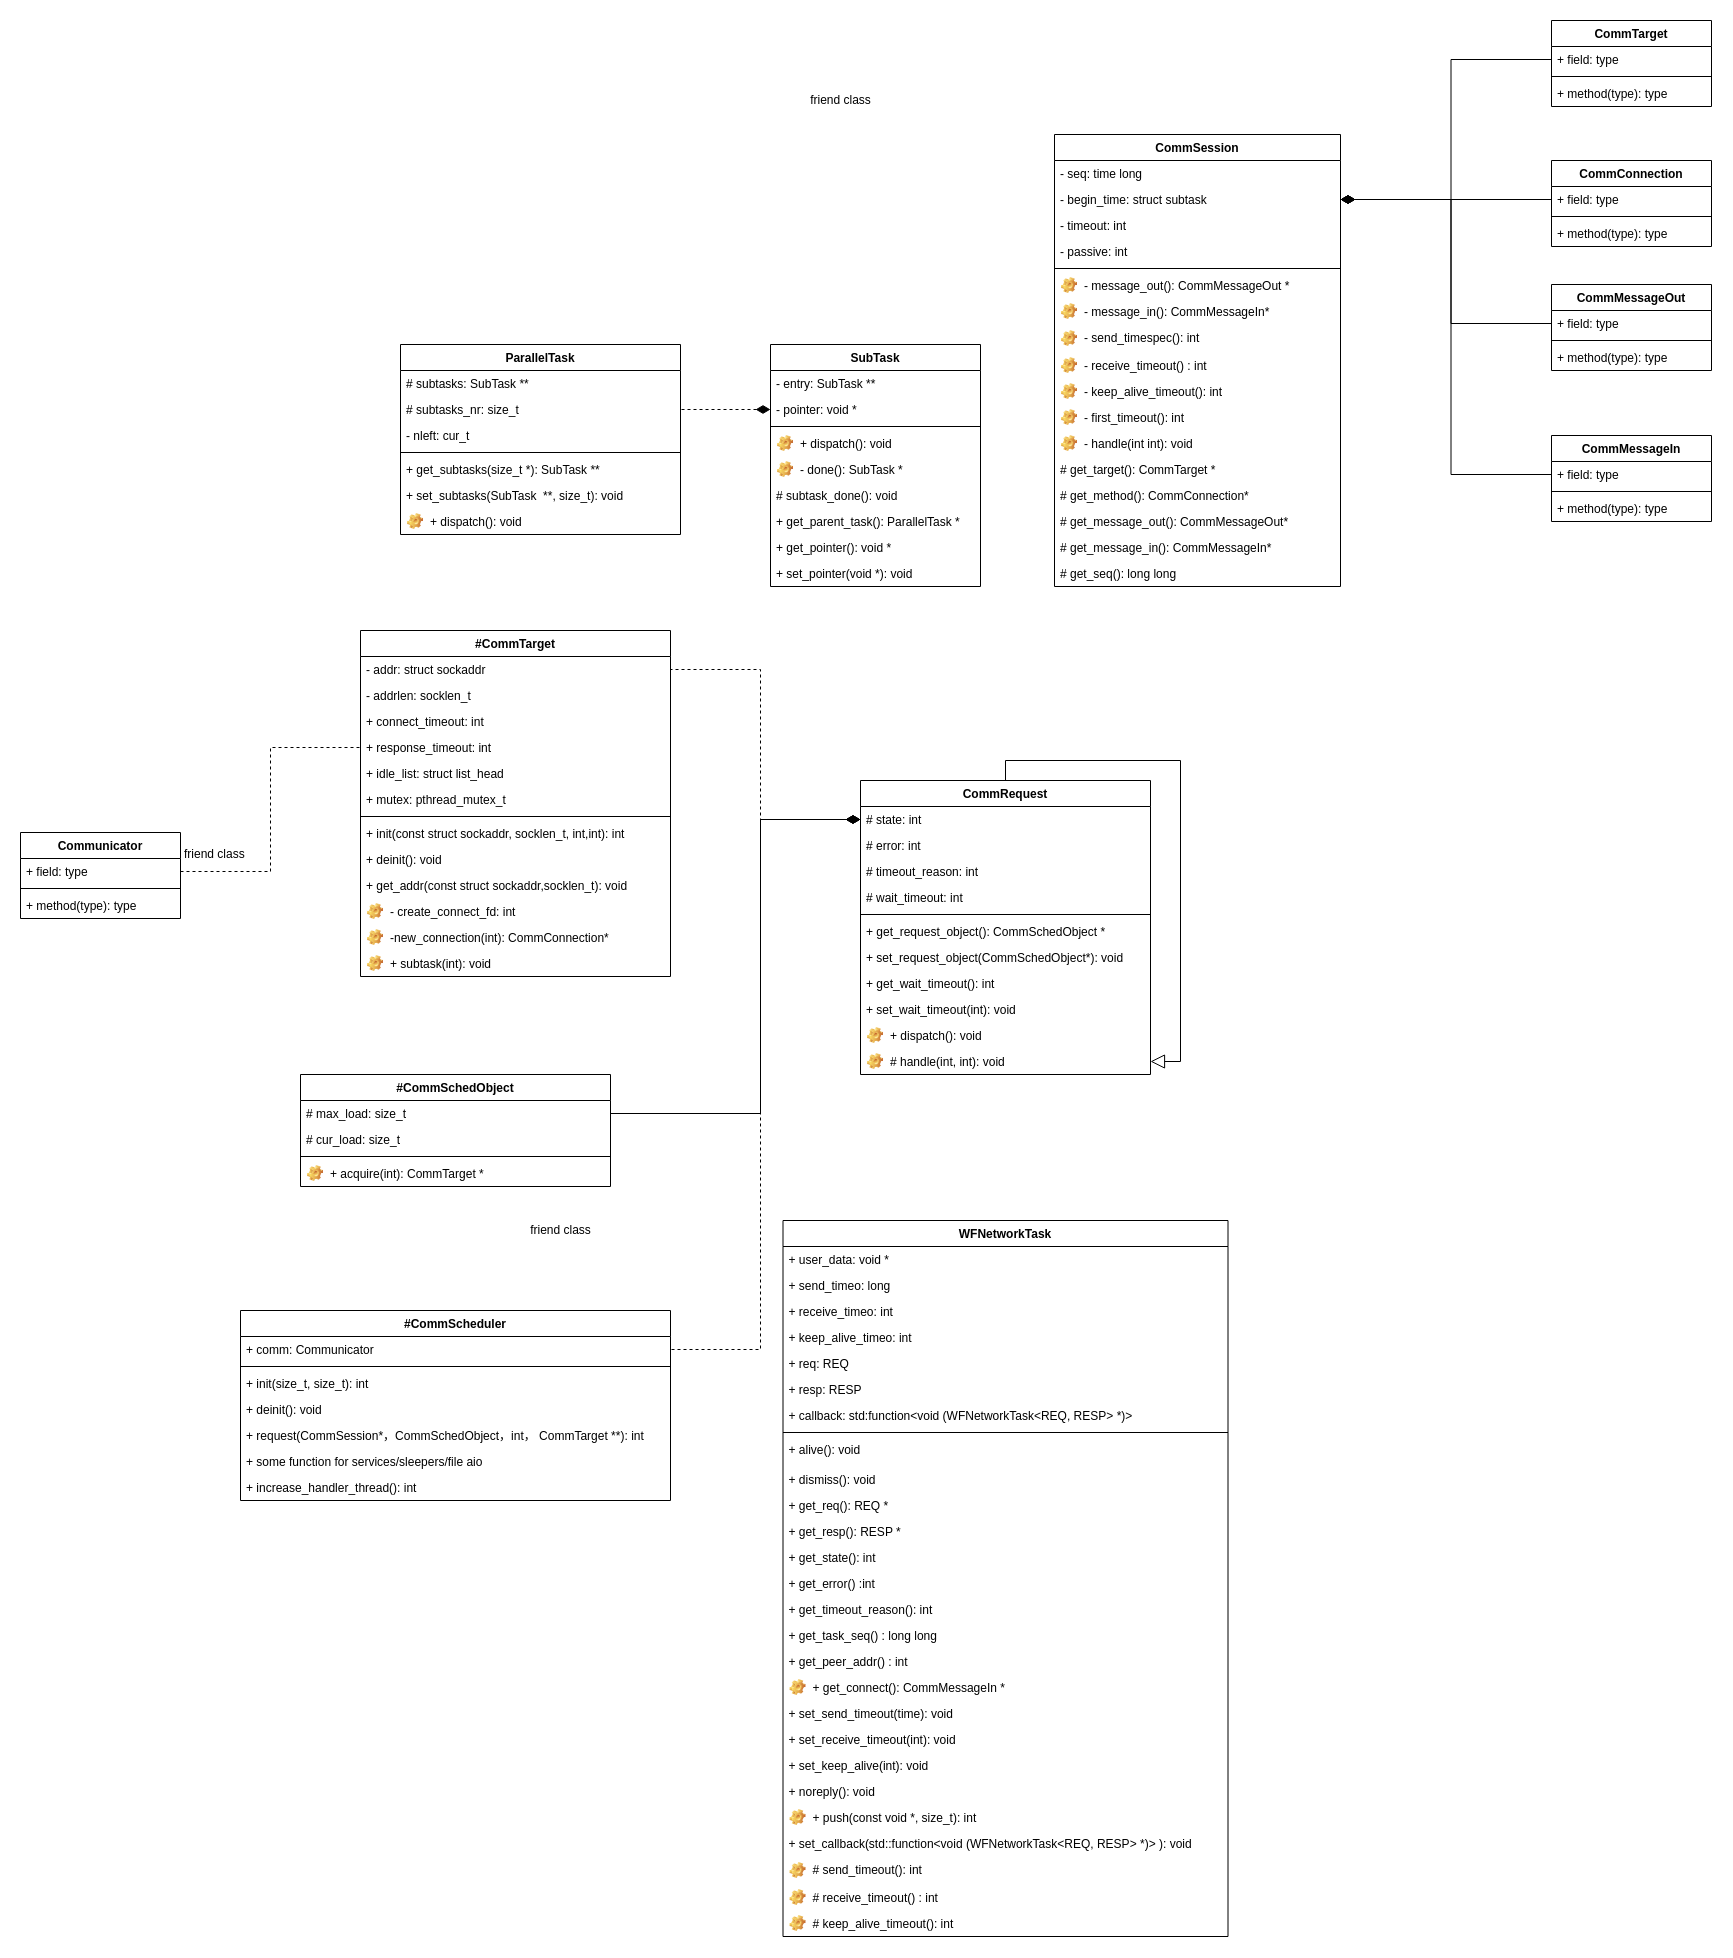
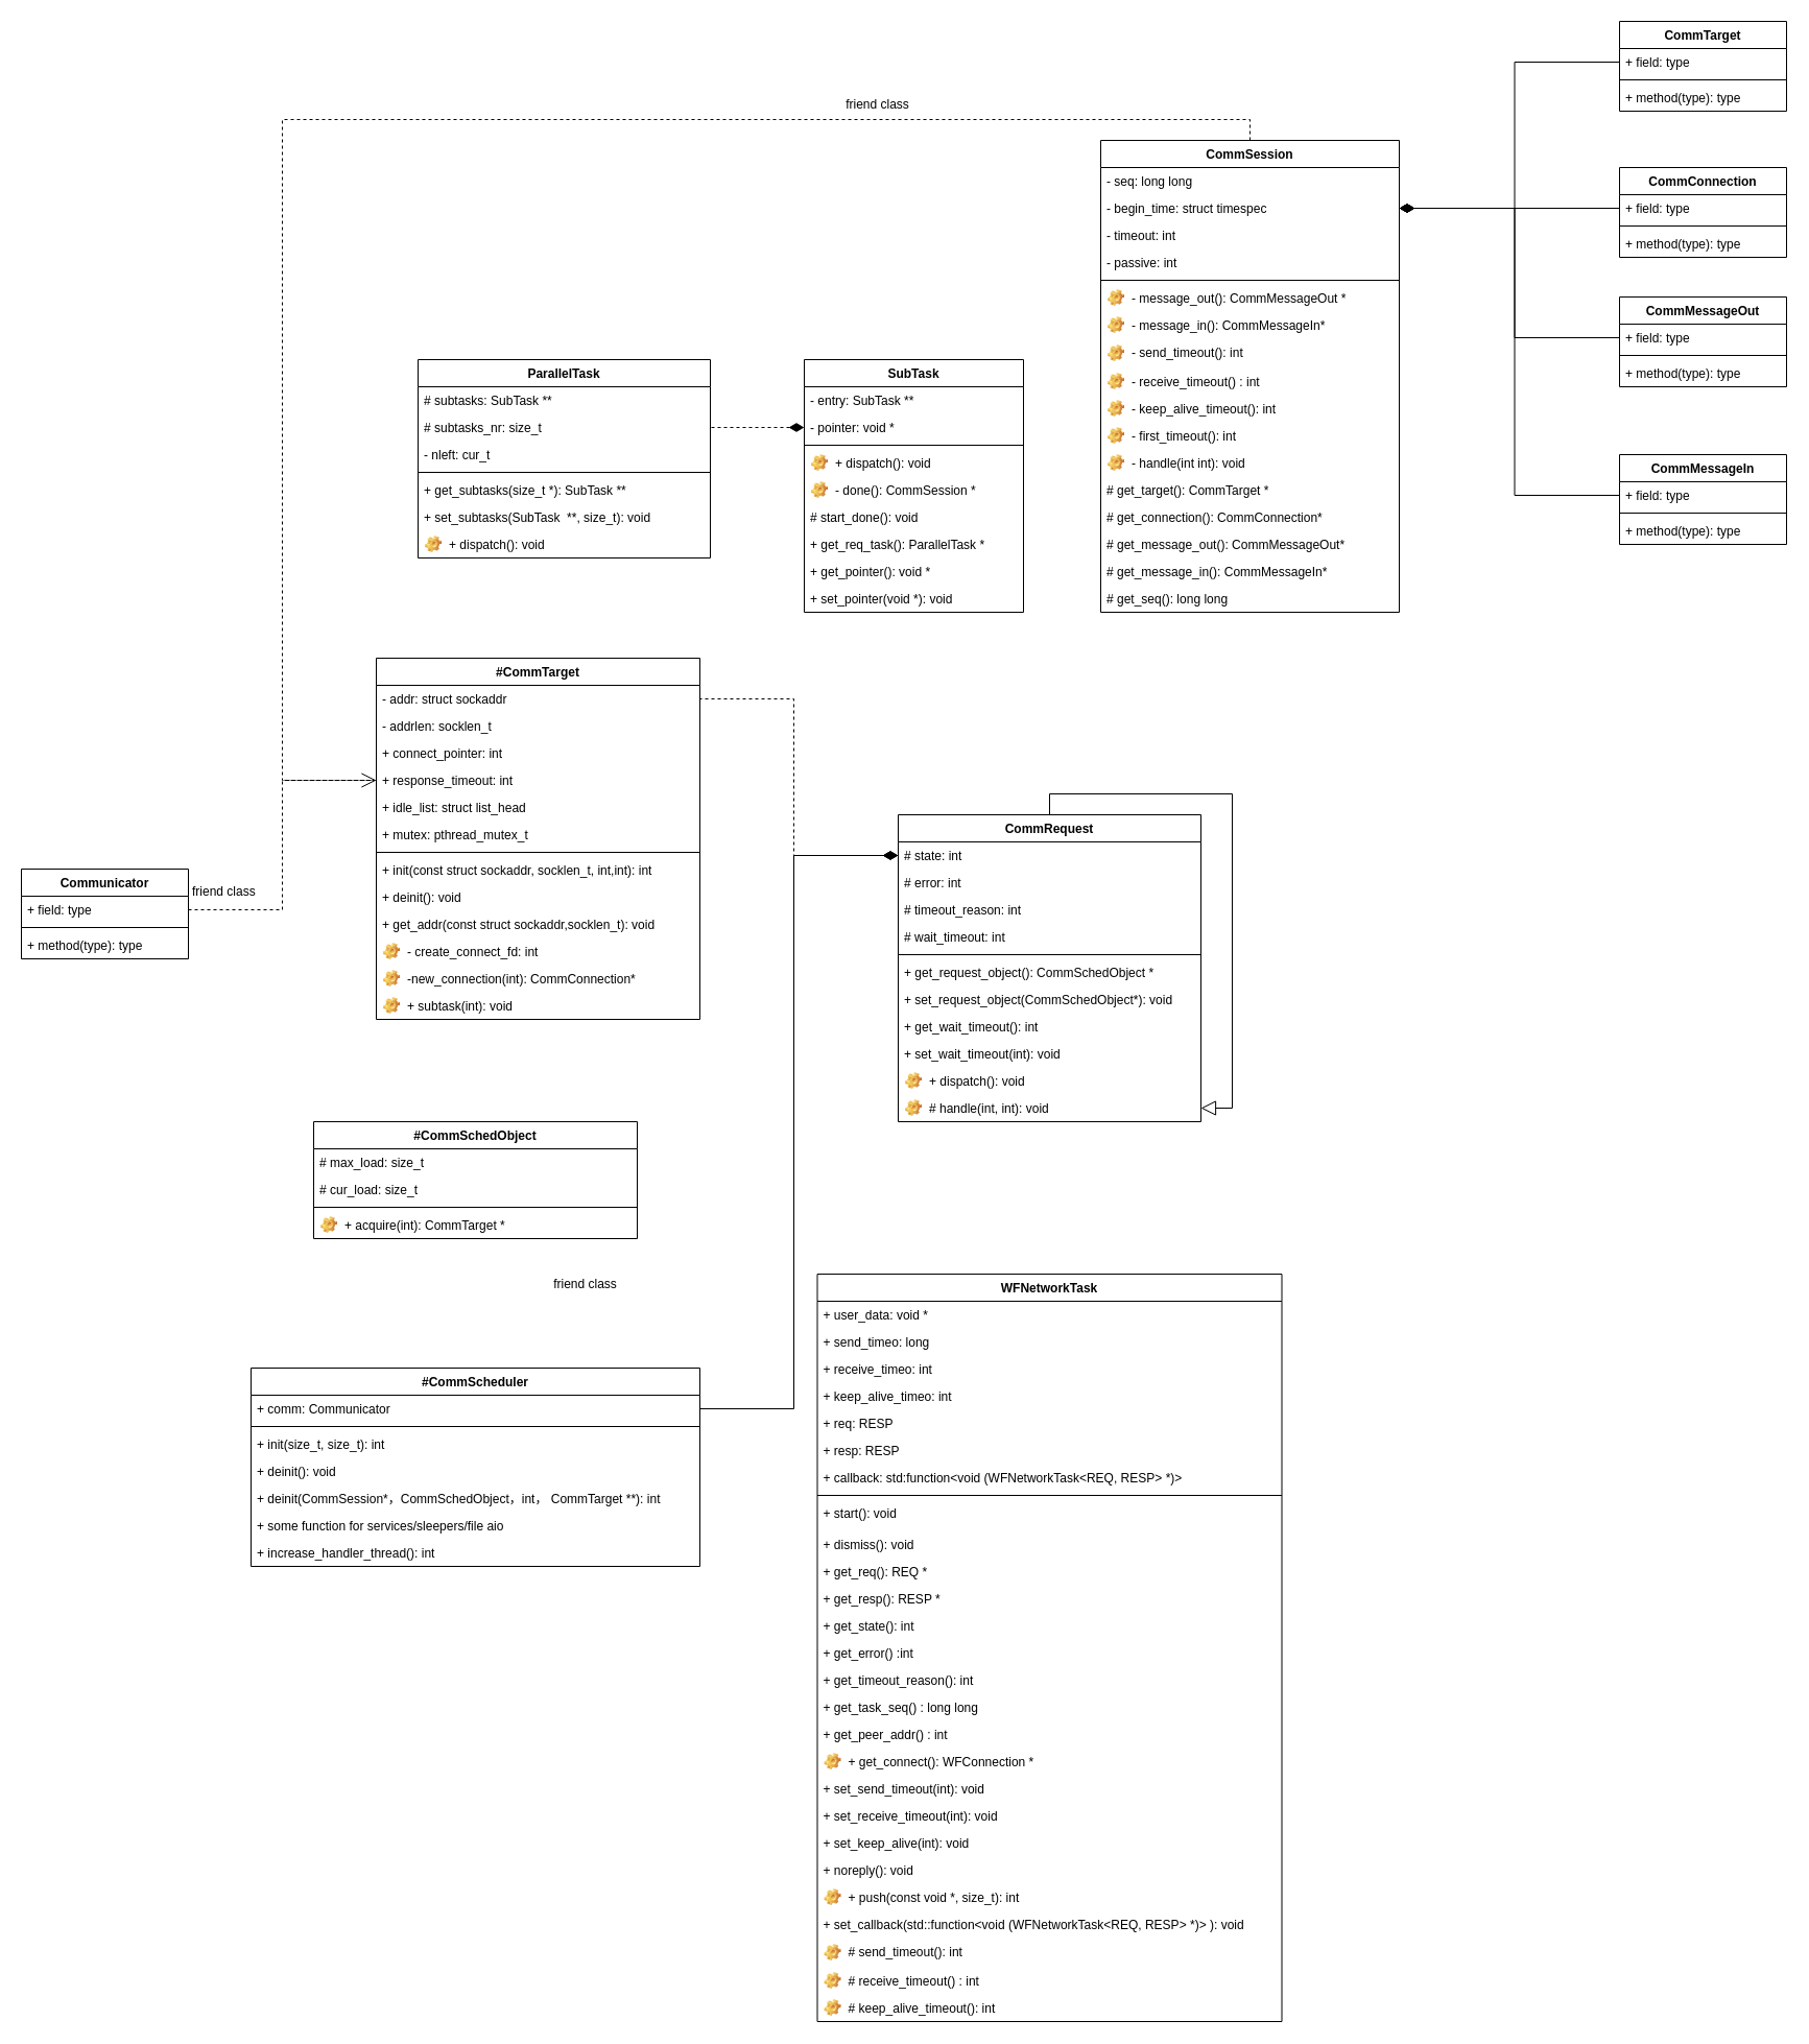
+ <mxCell id="84" style="edgeStyle=orthogonalEdgeStyle;rounded=0;orthogonalLoop=1;jettySize=auto;html=1;exitX=0.5;exitY=0;exitDx=0;exitDy=0;entryX=0;entryY=0.5;entryDx=0;entryDy=0;dashed=1;startArrow=none;startFill=0;endArrow=open;endFill=0;startSize=12;endSize=12;sourcePerimeterSpacing=0;strokeWidth=1;" edge="1" parent="1" source="85" target="60"><mxGeometry relative="1" as="geometry"><Array as="points"><mxPoint x="1197" y="114" /><mxPoint x="270" y="114" /><mxPoint x="270" y="747" /></Array></mxGeometry></mxCell>
- <mxCell id="86" value="- seq: time long" style="text;strokeColor=none;fillColor=none;align=left;verticalAlign=top;spacingLeft=4;spacingRight=4;overflow=hidden;rotatable=0;points=[[0,0.5],[1,0.5]];portConstraint=eastwest;" vertex="1" parent="85"><mxGeometry y="26" width="286" height="26" as="geometry" /></mxCell>
+ <mxCell id="86" value="- seq: long long" style="text;strokeColor=none;fillColor=none;align=left;verticalAlign=top;spacingLeft=4;spacingRight=4;overflow=hidden;rotatable=0;points=[[0,0.5],[1,0.5]];portConstraint=eastwest;" vertex="1" parent="85"><mxGeometry y="26" width="286" height="26" as="geometry" /></mxCell>
- <mxCell id="87" value="- begin_time: struct subtask" style="text;strokeColor=none;fillColor=none;align=left;verticalAlign=top;spacingLeft=4;spacingRight=4;overflow=hidden;rotatable=0;points=[[0,0.5],[1,0.5]];portConstraint=eastwest;" vertex="1" parent="85"><mxGeometry y="52" width="286" height="26" as="geometry" /></mxCell>
+ <mxCell id="87" value="- begin_time: struct timespec" style="text;strokeColor=none;fillColor=none;align=left;verticalAlign=top;spacingLeft=4;spacingRight=4;overflow=hidden;rotatable=0;points=[[0,0.5],[1,0.5]];portConstraint=eastwest;" vertex="1" parent="85"><mxGeometry y="52" width="286" height="26" as="geometry" /></mxCell>
- <mxCell id="93" value="- send_timespec(): int" style="label;fontStyle=0;strokeColor=none;fillColor=none;align=left;verticalAlign=top;overflow=hidden;spacingLeft=28;spacingRight=4;rotatable=0;points=[[0,0.5],[1,0.5]];portConstraint=eastwest;imageWidth=16;imageHeight=16;image=img/clipart/Gear_128x128.png" vertex="1" parent="85"><mxGeometry y="190" width="286" height="28" as="geometry" /></mxCell>
+ <mxCell id="93" value="- send_timeout(): int" style="label;fontStyle=0;strokeColor=none;fillColor=none;align=left;verticalAlign=top;overflow=hidden;spacingLeft=28;spacingRight=4;rotatable=0;points=[[0,0.5],[1,0.5]];portConstraint=eastwest;imageWidth=16;imageHeight=16;image=img/clipart/Gear_128x128.png" vertex="1" parent="85"><mxGeometry y="190" width="286" height="28" as="geometry" /></mxCell>
- <mxCell id="79" value="- done(): SubTask *" style="label;fontStyle=0;strokeColor=none;fillColor=none;align=left;verticalAlign=top;overflow=hidden;spacingLeft=28;spacingRight=4;rotatable=0;points=[[0,0.5],[1,0.5]];portConstraint=eastwest;imageWidth=16;imageHeight=16;image=img/clipart/Gear_128x128.png" vertex="1" parent="74"><mxGeometry y="112" width="210" height="26" as="geometry" /></mxCell>
+ <mxCell id="79" value="- done(): CommSession *" style="label;fontStyle=0;strokeColor=none;fillColor=none;align=left;verticalAlign=top;overflow=hidden;spacingLeft=28;spacingRight=4;rotatable=0;points=[[0,0.5],[1,0.5]];portConstraint=eastwest;imageWidth=16;imageHeight=16;image=img/clipart/Gear_128x128.png" vertex="1" parent="74"><mxGeometry y="112" width="210" height="26" as="geometry" /></mxCell>
- <mxCell id="80" value="# subtask_done(): void" style="text;strokeColor=none;fillColor=none;align=left;verticalAlign=top;spacingLeft=4;spacingRight=4;overflow=hidden;rotatable=0;points=[[0,0.5],[1,0.5]];portConstraint=eastwest;" vertex="1" parent="74"><mxGeometry y="138" width="210" height="26" as="geometry" /></mxCell>
+ <mxCell id="80" value="# start_done(): void" style="text;strokeColor=none;fillColor=none;align=left;verticalAlign=top;spacingLeft=4;spacingRight=4;overflow=hidden;rotatable=0;points=[[0,0.5],[1,0.5]];portConstraint=eastwest;" vertex="1" parent="74"><mxGeometry y="138" width="210" height="26" as="geometry" /></mxCell>
- <mxCell id="99" value="# get_method(): CommConnection*" style="text;strokeColor=none;fillColor=none;align=left;verticalAlign=top;spacingLeft=4;spacingRight=4;overflow=hidden;rotatable=0;points=[[0,0.5],[1,0.5]];portConstraint=eastwest;" vertex="1" parent="85"><mxGeometry y="348" width="286" height="26" as="geometry" /></mxCell>
+ <mxCell id="99" value="# get_connection(): CommConnection*" style="text;strokeColor=none;fillColor=none;align=left;verticalAlign=top;spacingLeft=4;spacingRight=4;overflow=hidden;rotatable=0;points=[[0,0.5],[1,0.5]];portConstraint=eastwest;" vertex="1" parent="85"><mxGeometry y="348" width="286" height="26" as="geometry" /></mxCell>
- <mxCell id="81" value="+ get_parent_task(): ParallelTask *" style="text;strokeColor=none;fillColor=none;align=left;verticalAlign=top;spacingLeft=4;spacingRight=4;overflow=hidden;rotatable=0;points=[[0,0.5],[1,0.5]];portConstraint=eastwest;" vertex="1" parent="74"><mxGeometry y="164" width="210" height="26" as="geometry" /></mxCell>
+ <mxCell id="81" value="+ get_req_task(): ParallelTask *" style="text;strokeColor=none;fillColor=none;align=left;verticalAlign=top;spacingLeft=4;spacingRight=4;overflow=hidden;rotatable=0;points=[[0,0.5],[1,0.5]];portConstraint=eastwest;" vertex="1" parent="74"><mxGeometry y="164" width="210" height="26" as="geometry" /></mxCell>
- <mxCell id="59" value="+ connect_timeout: int" style="text;strokeColor=none;fillColor=none;align=left;verticalAlign=top;spacingLeft=4;spacingRight=4;overflow=hidden;rotatable=0;points=[[0,0.5],[1,0.5]];portConstraint=eastwest;" vertex="1" parent="56"><mxGeometry y="78" width="310" height="26" as="geometry" /></mxCell>
+ <mxCell id="59" value="+ connect_pointer: int" style="text;strokeColor=none;fillColor=none;align=left;verticalAlign=top;spacingLeft=4;spacingRight=4;overflow=hidden;rotatable=0;points=[[0,0.5],[1,0.5]];portConstraint=eastwest;" vertex="1" parent="56"><mxGeometry y="78" width="310" height="26" as="geometry" /></mxCell>
- <mxCell id="72" style="edgeStyle=orthogonalEdgeStyle;rounded=0;orthogonalLoop=1;jettySize=auto;html=1;exitX=0;exitY=0.5;exitDx=0;exitDy=0;entryX=1;entryY=0.5;entryDx=0;entryDy=0;startArrow=diamondThin;startFill=1;endArrow=none;endFill=0;startSize=12;sourcePerimeterSpacing=0;strokeWidth=1;" edge="1" parent="1" source="4" target="44"><mxGeometry relative="1" as="geometry"><Array as="points"><mxPoint x="760" y="819" /><mxPoint x="760" y="1113" /></Array></mxGeometry></mxCell>
- <mxCell id="73" style="edgeStyle=orthogonalEdgeStyle;rounded=0;orthogonalLoop=1;jettySize=auto;html=1;exitX=0;exitY=0.5;exitDx=0;exitDy=0;entryX=1;entryY=0.5;entryDx=0;entryDy=0;startArrow=diamondThin;startFill=1;endArrow=none;endFill=0;startSize=12;sourcePerimeterSpacing=0;strokeWidth=1;dashed=1;" edge="1" parent="1" source="4" target="49"><mxGeometry relative="1" as="geometry" /></mxCell>
+ <mxCell id="73" style="edgeStyle=orthogonalEdgeStyle;rounded=0;orthogonalLoop=1;jettySize=auto;html=1;exitX=0;exitY=0.5;exitDx=0;exitDy=0;entryX=1;entryY=0.5;entryDx=0;entryDy=0;startArrow=diamondThin;startFill=1;endArrow=none;endFill=0;startSize=12;sourcePerimeterSpacing=0;strokeWidth=1;" edge="1" parent="1" source="4" target="49"><mxGeometry relative="1" as="geometry" /></mxCell>
- <mxCell id="20" value="+ req: REQ" style="text;strokeColor=none;fillColor=none;align=left;verticalAlign=top;spacingLeft=4;spacingRight=4;overflow=hidden;rotatable=0;points=[[0,0.5],[1,0.5]];portConstraint=eastwest;" parent="15" vertex="1"><mxGeometry y="130" width="445" height="26" as="geometry" /></mxCell>
+ <mxCell id="20" value="+ req: RESP" style="text;strokeColor=none;fillColor=none;align=left;verticalAlign=top;spacingLeft=4;spacingRight=4;overflow=hidden;rotatable=0;points=[[0,0.5],[1,0.5]];portConstraint=eastwest;" parent="15" vertex="1"><mxGeometry y="130" width="445" height="26" as="geometry" /></mxCell>
- <mxCell id="53" value="+ request(CommSession*，CommSchedObject，int， CommTarget **): int" style="text;strokeColor=none;fillColor=none;align=left;verticalAlign=top;spacingLeft=4;spacingRight=4;overflow=hidden;rotatable=0;points=[[0,0.5],[1,0.5]];portConstraint=eastwest;" vertex="1" parent="48"><mxGeometry y="112" width="430" height="26" as="geometry" /></mxCell>
+ <mxCell id="53" value="+ deinit(CommSession*，CommSchedObject，int， CommTarget **): int" style="text;strokeColor=none;fillColor=none;align=left;verticalAlign=top;spacingLeft=4;spacingRight=4;overflow=hidden;rotatable=0;points=[[0,0.5],[1,0.5]];portConstraint=eastwest;" vertex="1" parent="48"><mxGeometry y="112" width="430" height="26" as="geometry" /></mxCell>
- <mxCell id="24" value="+ alive(): void&#10;&#10;&#10;" style="text;strokeColor=none;fillColor=none;align=left;verticalAlign=top;spacingLeft=4;spacingRight=4;overflow=hidden;rotatable=0;points=[[0,0.5],[1,0.5]];portConstraint=eastwest;" parent="15" vertex="1"><mxGeometry y="216" width="445" height="30" as="geometry" /></mxCell>
+ <mxCell id="24" value="+ start(): void&#10;&#10;&#10;" style="text;strokeColor=none;fillColor=none;align=left;verticalAlign=top;spacingLeft=4;spacingRight=4;overflow=hidden;rotatable=0;points=[[0,0.5],[1,0.5]];portConstraint=eastwest;" parent="15" vertex="1"><mxGeometry y="216" width="445" height="30" as="geometry" /></mxCell>
- <mxCell id="33" value="+ get_connect(): CommMessageIn *" style="label;fontStyle=0;strokeColor=none;fillColor=none;align=left;verticalAlign=top;overflow=hidden;spacingLeft=28;spacingRight=4;rotatable=0;points=[[0,0.5],[1,0.5]];portConstraint=eastwest;imageWidth=16;imageHeight=16;image=img/clipart/Gear_128x128.png" parent="15" vertex="1"><mxGeometry y="454" width="445" height="26" as="geometry" /></mxCell>
+ <mxCell id="33" value="+ get_connect(): WFConnection *" style="label;fontStyle=0;strokeColor=none;fillColor=none;align=left;verticalAlign=top;overflow=hidden;spacingLeft=28;spacingRight=4;rotatable=0;points=[[0,0.5],[1,0.5]];portConstraint=eastwest;imageWidth=16;imageHeight=16;image=img/clipart/Gear_128x128.png" parent="15" vertex="1"><mxGeometry y="454" width="445" height="26" as="geometry" /></mxCell>
- <mxCell id="34" value="+ set_send_timeout(time): void" style="text;strokeColor=none;fillColor=none;align=left;verticalAlign=top;spacingLeft=4;spacingRight=4;overflow=hidden;rotatable=0;points=[[0,0.5],[1,0.5]];portConstraint=eastwest;" vertex="1" parent="15"><mxGeometry y="480" width="445" height="26" as="geometry" /></mxCell>
+ <mxCell id="34" value="+ set_send_timeout(int): void" style="text;strokeColor=none;fillColor=none;align=left;verticalAlign=top;spacingLeft=4;spacingRight=4;overflow=hidden;rotatable=0;points=[[0,0.5],[1,0.5]];portConstraint=eastwest;" vertex="1" parent="15"><mxGeometry y="480" width="445" height="26" as="geometry" /></mxCell>
